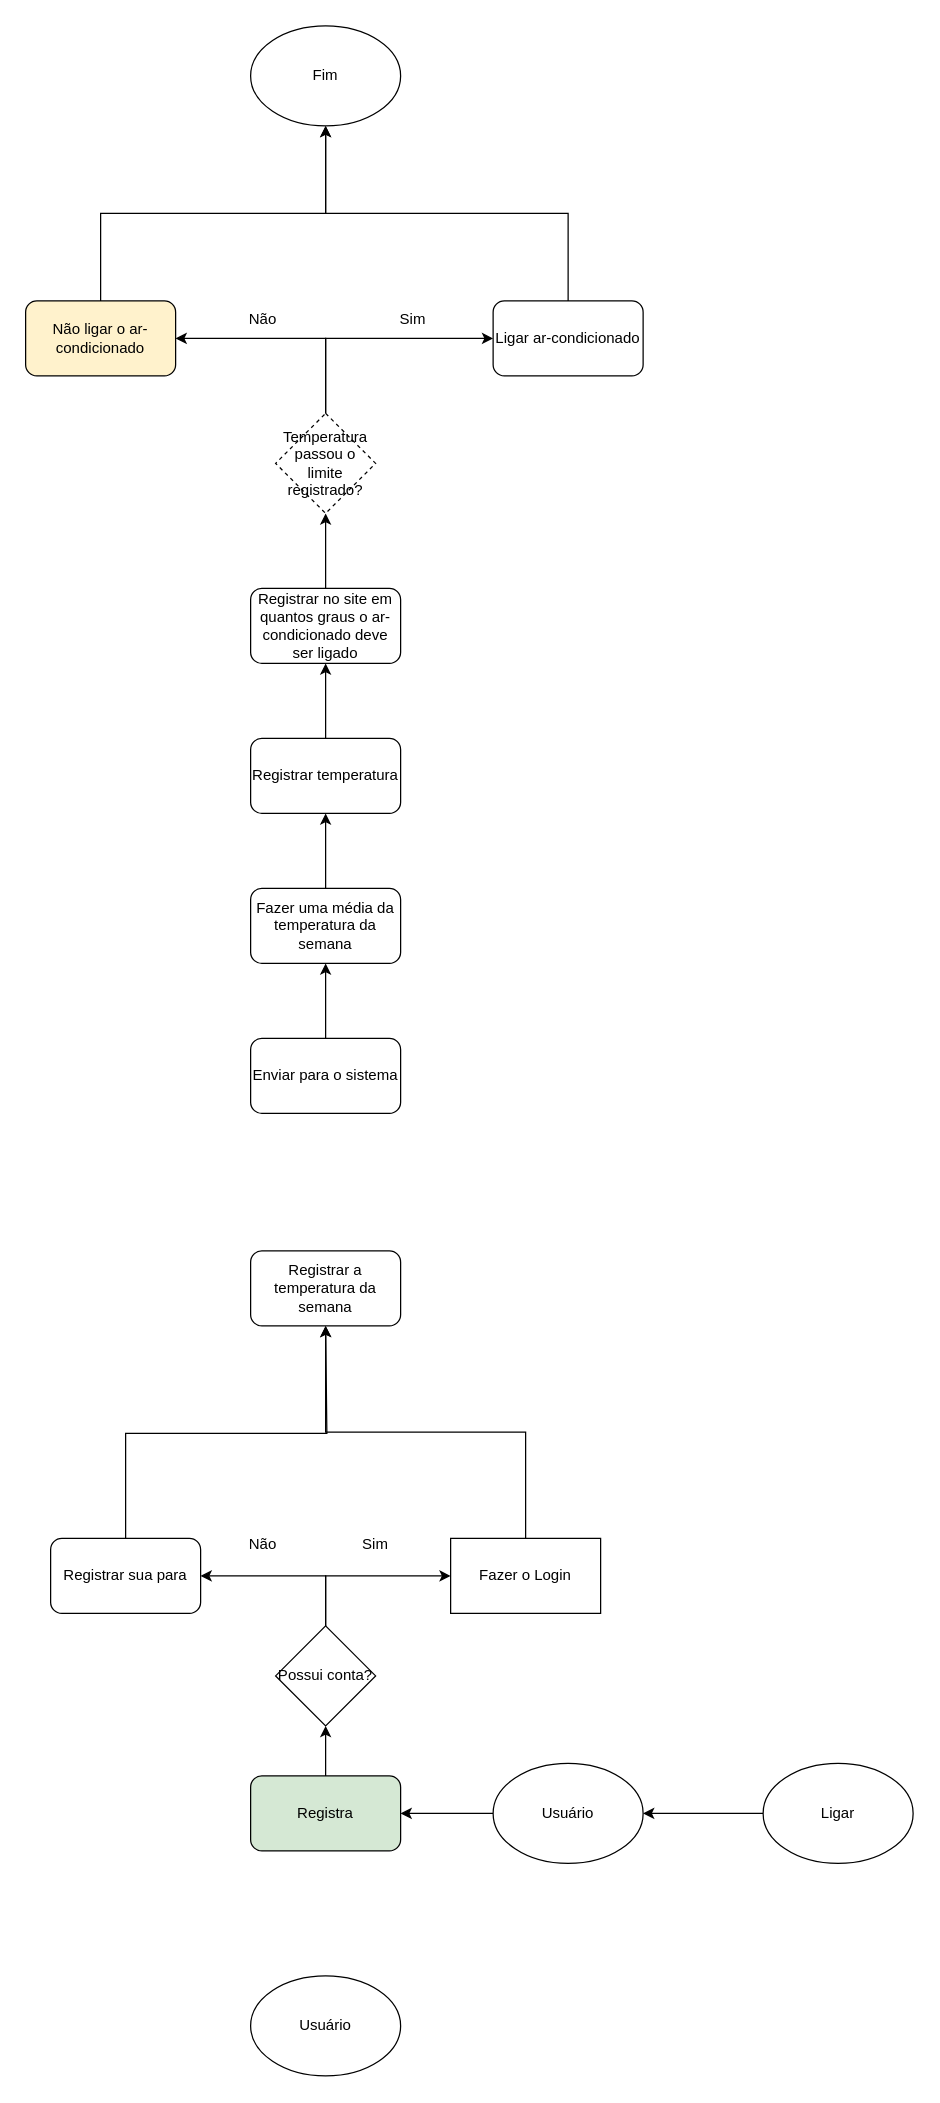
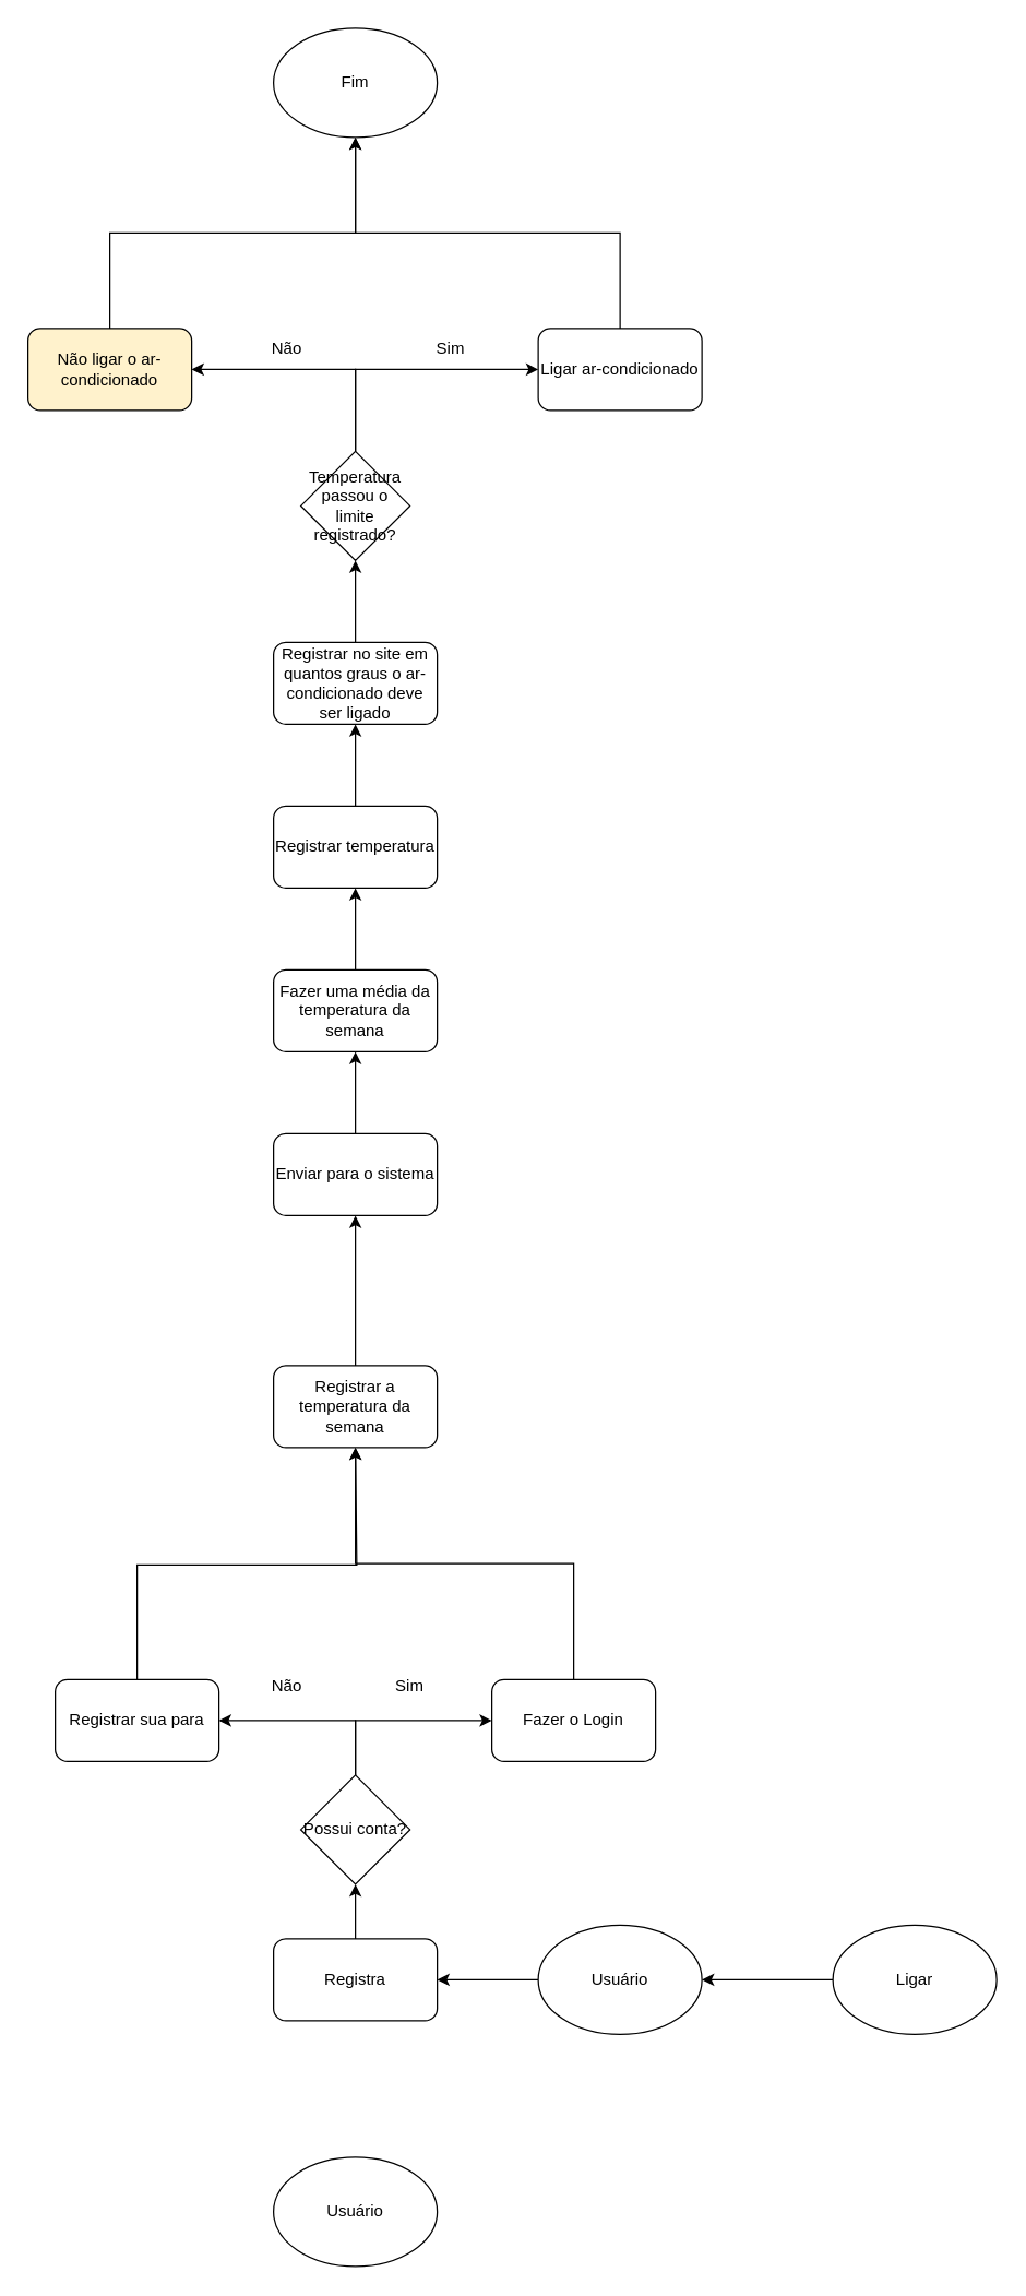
- <mxCell id="27" value="Temperatura passou o limite registrado?" style="rhombus;whiteSpace=wrap;html=1;dashed=1;" vertex="1" parent="1"><mxGeometry x="220" y="330" width="80" height="80" as="geometry" /></mxCell>
+ <mxCell id="27" value="Temperatura passou o limite registrado?" style="rhombus;whiteSpace=wrap;html=1;" vertex="1" parent="1"><mxGeometry x="220" y="330" width="80" height="80" as="geometry" /></mxCell>
+ <mxCell id="15" style="edgeStyle=orthogonalEdgeStyle;rounded=0;orthogonalLoop=1;jettySize=auto;html=1;exitX=0.5;exitY=0;exitDx=0;exitDy=0;entryX=0.5;entryY=1;entryDx=0;entryDy=0;" edge="1" parent="1" source="16" target="18"><mxGeometry relative="1" as="geometry" /></mxCell>
- <mxCell id="12" value="Fazer o Login" style="whiteSpace=wrap;html=1;rounded=0;" vertex="1" parent="1"><mxGeometry x="360" y="1230" width="120" height="60" as="geometry" /></mxCell>
+ <mxCell id="12" value="Fazer o Login" style="rounded=1;whiteSpace=wrap;html=1;" vertex="1" parent="1"><mxGeometry x="360" y="1230" width="120" height="60" as="geometry" /></mxCell>
- <mxCell id="5" value="Registra" style="rounded=1;whiteSpace=wrap;html=1;fillColor=#d5e8d4;" vertex="1" parent="1"><mxGeometry x="200" y="1420" width="120" height="60" as="geometry" /></mxCell>
+ <mxCell id="5" value="Registra" style="rounded=1;whiteSpace=wrap;html=1;" vertex="1" parent="1"><mxGeometry x="200" y="1420" width="120" height="60" as="geometry" /></mxCell>
